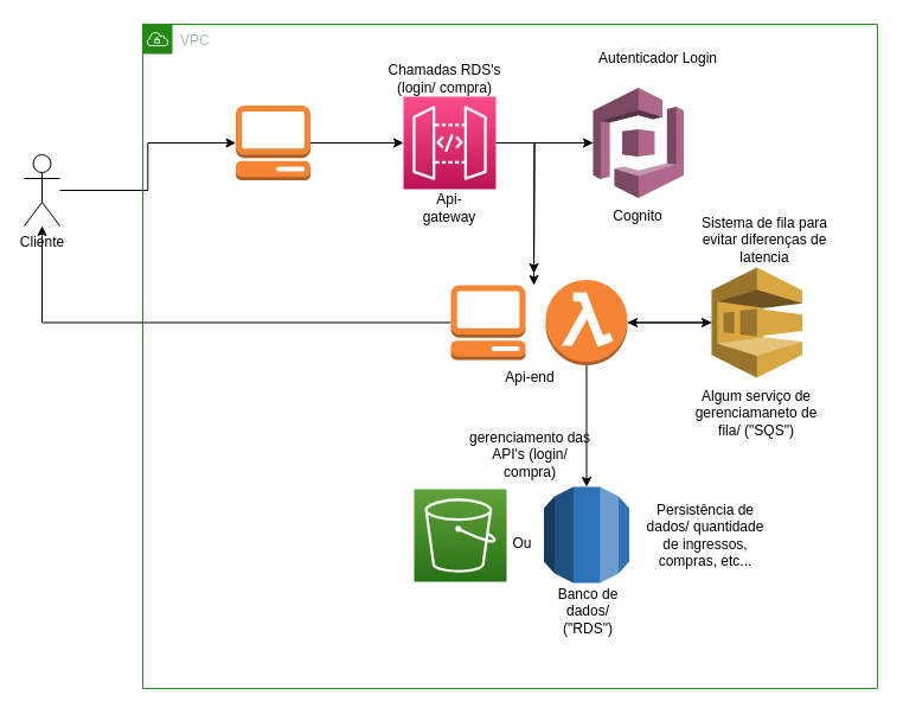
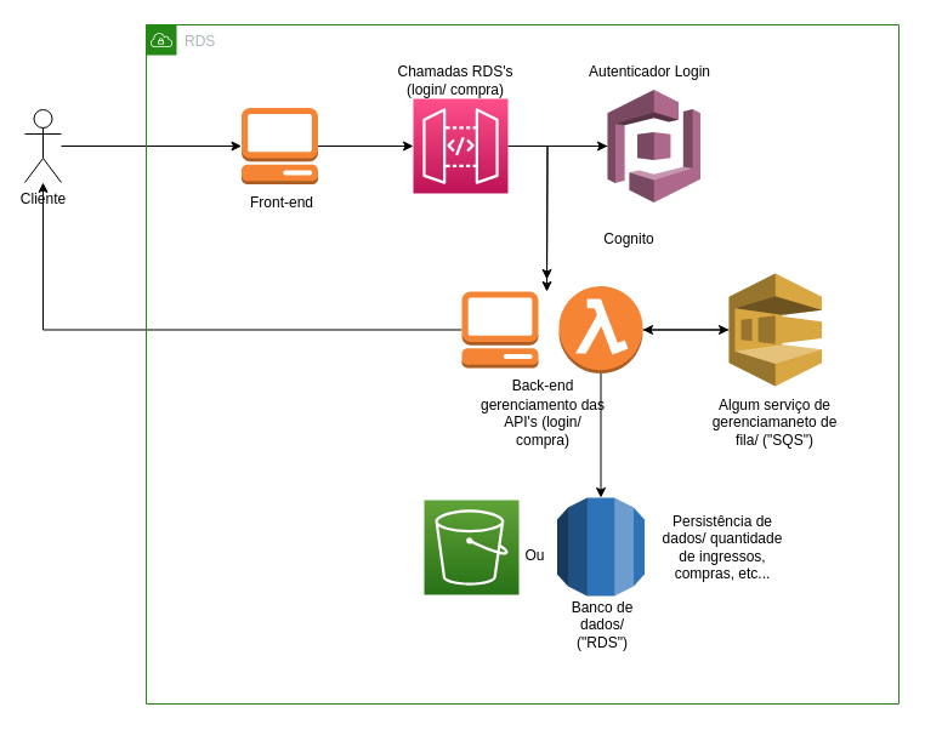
- <mxCell id="29" value="VPC" style="points=[[0,0],[0.25,0],[0.5,0],[0.75,0],[1,0],[1,0.25],[1,0.5],[1,0.75],[1,1],[0.75,1],[0.5,1],[0.25,1],[0,1],[0,0.75],[0,0.5],[0,0.25]];outlineConnect=0;gradientColor=none;html=1;whiteSpace=wrap;fontSize=12;fontStyle=0;container=1;pointerEvents=0;collapsible=0;recursiveResize=0;shape=mxgraph.aws4.group;grIcon=mxgraph.aws4.group_vpc;strokeColor=#248814;fillColor=none;verticalAlign=top;align=left;spacingLeft=30;fontColor=#AAB7B8;dashed=0;" vertex="1" parent="1"><mxGeometry x="120" y="20" width="620" height="560" as="geometry" /></mxCell>
+ <mxCell id="29" value="RDS" style="points=[[0,0],[0.25,0],[0.5,0],[0.75,0],[1,0],[1,0.25],[1,0.5],[1,0.75],[1,1],[0.75,1],[0.5,1],[0.25,1],[0,1],[0,0.75],[0,0.5],[0,0.25]];outlineConnect=0;gradientColor=none;html=1;whiteSpace=wrap;fontSize=12;fontStyle=0;container=1;pointerEvents=0;collapsible=0;recursiveResize=0;shape=mxgraph.aws4.group;grIcon=mxgraph.aws4.group_vpc;strokeColor=#248814;fillColor=none;verticalAlign=top;align=left;spacingLeft=30;fontColor=#AAB7B8;dashed=0;" vertex="1" parent="1"><mxGeometry x="120" y="20" width="620" height="560" as="geometry" /></mxCell>
- <mxCell id="15" value="Autenticador Login" style="text;html=1;strokeColor=none;fillColor=none;align=center;verticalAlign=middle;whiteSpace=wrap;rounded=0;" vertex="1" parent="1"><mxGeometry x="500" y="33.5" width="110" height="30" as="geometry" /></mxCell>
+ <mxCell id="15" value="Autenticador Login" style="text;html=1;strokeColor=none;fillColor=none;align=center;verticalAlign=middle;whiteSpace=wrap;rounded=0;" vertex="1" parent="1"><mxGeometry x="480" y="43.5" width="110" height="30" as="geometry" /></mxCell>
- <mxCell id="3" value="Cliente" style="shape=umlActor;verticalLabelPosition=bottom;verticalAlign=top;html=1;outlineConnect=0;" vertex="1" parent="1"><mxGeometry x="20" y="130" width="30" height="60" as="geometry" /></mxCell>
+ <mxCell id="3" value="Cliente" style="shape=umlActor;verticalLabelPosition=bottom;verticalAlign=top;html=1;outlineConnect=0;" vertex="1" parent="1"><mxGeometry x="20" y="90" width="30" height="60" as="geometry" /></mxCell>
+ <mxCell id="6" value="Front-end" style="text;html=1;strokeColor=none;fillColor=none;align=center;verticalAlign=middle;whiteSpace=wrap;rounded=0;" vertex="1" parent="1"><mxGeometry x="201.5" y="151.5" width="60" height="30" as="geometry" /></mxCell>
- <mxCell id="10" value="Api-gateway" style="text;html=1;strokeColor=none;fillColor=none;align=center;verticalAlign=middle;whiteSpace=wrap;rounded=0;" vertex="1" parent="1"><mxGeometry x="349" y="160" width="60" height="30" as="geometry" /></mxCell>
- <mxCell id="13" value="Cognito" style="text;html=1;strokeColor=none;fillColor=none;align=center;verticalAlign=middle;whiteSpace=wrap;rounded=0;" vertex="1" parent="1"><mxGeometry x="508.25" y="166.5" width="60" height="30" as="geometry" /></mxCell>
+ <mxCell id="13" value="Cognito" style="text;html=1;strokeColor=none;fillColor=none;align=center;verticalAlign=middle;whiteSpace=wrap;rounded=0;" vertex="1" parent="1"><mxGeometry x="488.25" y="181.5" width="60" height="30" as="geometry" /></mxCell>
- <mxCell id="26" value="Sistema de fila para evitar diferenças de latencia" style="text;html=1;strokeColor=none;fillColor=none;align=center;verticalAlign=middle;whiteSpace=wrap;rounded=0;" vertex="1" parent="1"><mxGeometry x="590" y="180" width="110" height="44" as="geometry" /></mxCell>
- <mxCell id="18" value="Api-end" style="text;html=1;strokeColor=none;fillColor=none;align=center;verticalAlign=middle;whiteSpace=wrap;rounded=0;" vertex="1" parent="1"><mxGeometry x="417" y="303" width="60" height="30" as="geometry" /></mxCell>
+ <mxCell id="18" value="Back-end" style="text;html=1;strokeColor=none;fillColor=none;align=center;verticalAlign=middle;whiteSpace=wrap;rounded=0;" vertex="1" parent="1"><mxGeometry x="417" y="303" width="60" height="30" as="geometry" /></mxCell>
- <mxCell id="22" value="gerenciamento das API's (login/ compra)" style="text;html=1;strokeColor=none;fillColor=none;align=center;verticalAlign=middle;whiteSpace=wrap;rounded=0;" vertex="1" parent="1"><mxGeometry x="392" y="368" width="110" height="30" as="geometry" /></mxCell>
+ <mxCell id="22" value="gerenciamento das API's (login/ compra)" style="text;html=1;strokeColor=none;fillColor=none;align=center;verticalAlign=middle;whiteSpace=wrap;rounded=0;" vertex="1" parent="1"><mxGeometry x="392" y="333" width="110" height="30" as="geometry" /></mxCell>
